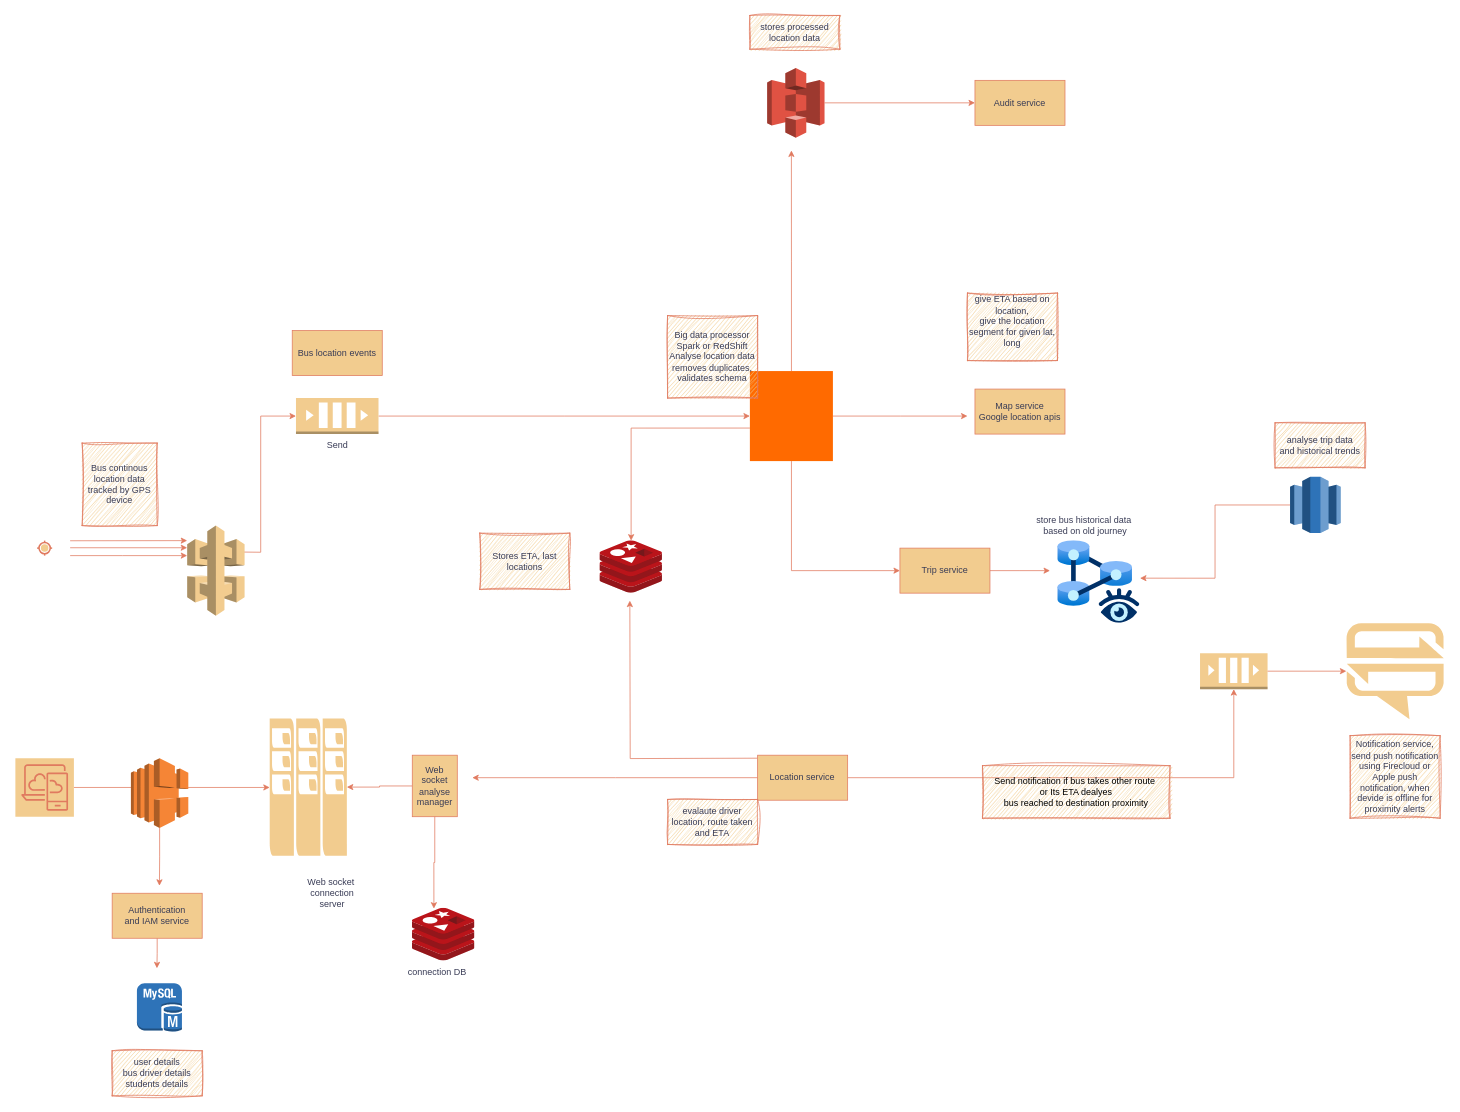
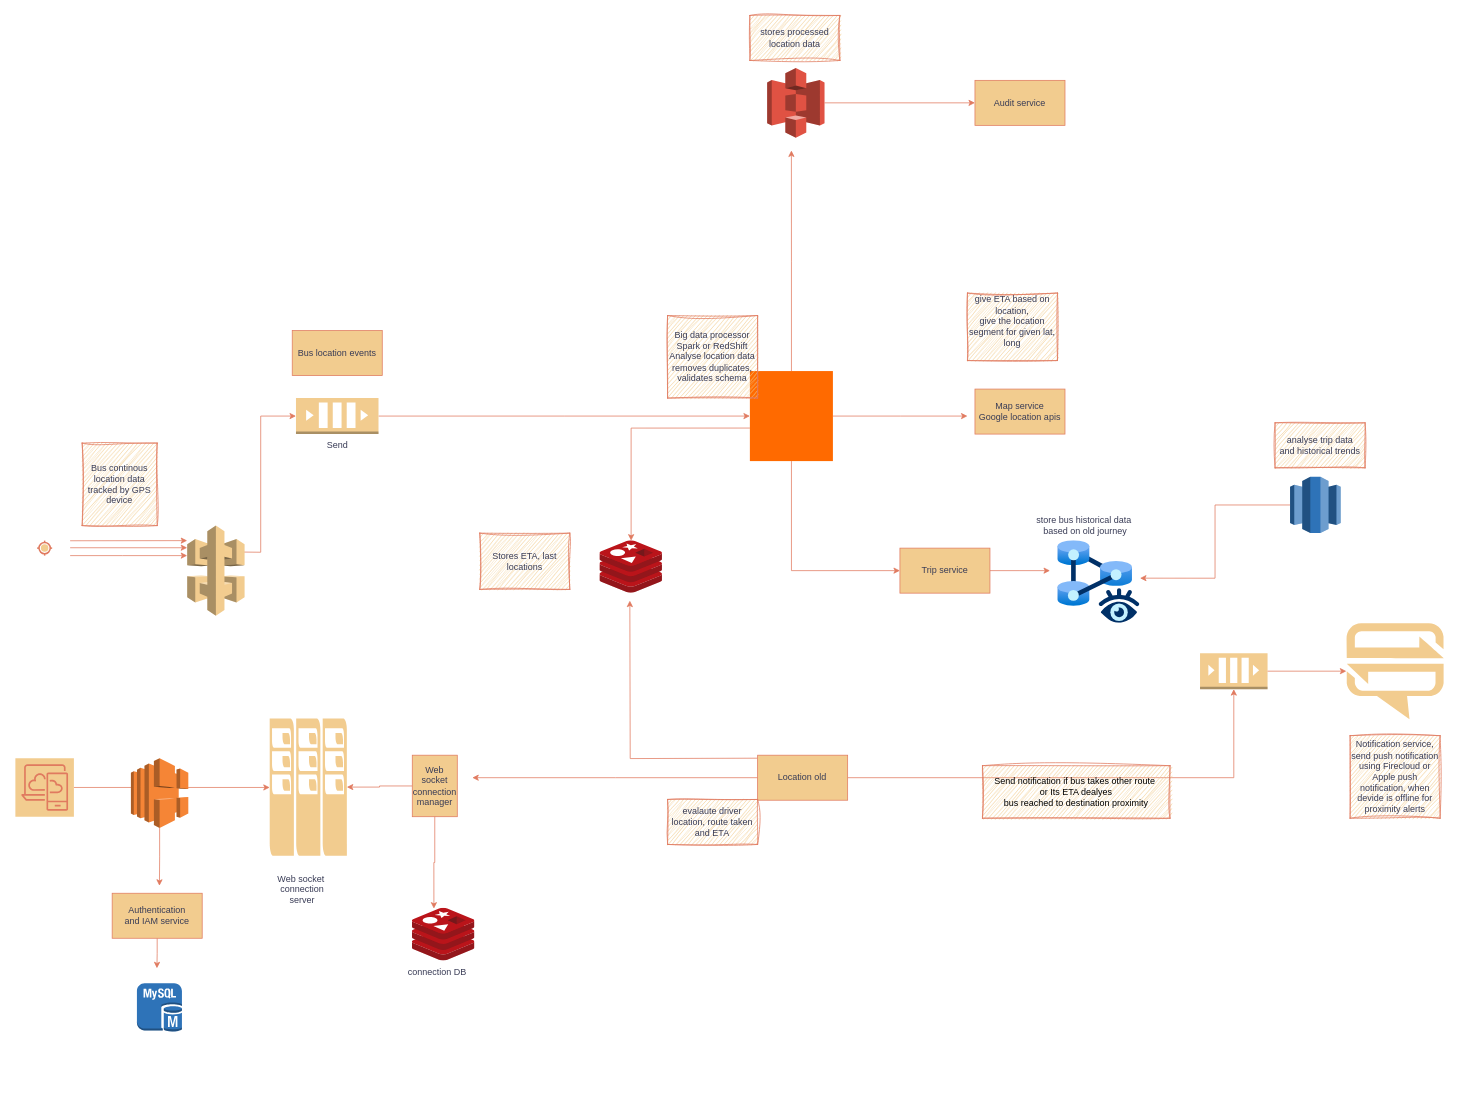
- <mxCell id="48" value="stores processed location data" style="whiteSpace=wrap;html=1;strokeColor=#E07A5F;fontColor=#393C56;fillColor=#F2CC8F;sketch=1;curveFitting=1;jiggle=2;" parent="1" vertex="1"><mxGeometry x="999" y="20" width="120" height="45" as="geometry" /></mxCell>
+ <mxCell id="48" value="stores processed location data" style="whiteSpace=wrap;html=1;strokeColor=#E07A5F;fontColor=#393C56;fillColor=#F2CC8F;sketch=1;curveFitting=1;jiggle=2;" parent="1" vertex="1"><mxGeometry x="999" y="20" width="120" height="60" as="geometry" /></mxCell>
- <mxCell id="34" value="Location service" style="whiteSpace=wrap;html=1;strokeColor=#E07A5F;fontColor=#393C56;fillColor=#F2CC8F;" parent="1" vertex="1"><mxGeometry x="1009.33" y="1006" width="120" height="60" as="geometry" /></mxCell>
+ <mxCell id="34" value="Location old" style="whiteSpace=wrap;html=1;strokeColor=#E07A5F;fontColor=#393C56;fillColor=#F2CC8F;" parent="1" vertex="1"><mxGeometry x="1009.33" y="1006" width="120" height="60" as="geometry" /></mxCell>
- <mxCell id="24" value="Web socket analyse manager" style="whiteSpace=wrap;html=1;labelBackgroundColor=none;fillColor=#F2CC8F;strokeColor=#E07A5F;fontColor=#393C56;" parent="1" vertex="1"><mxGeometry x="549" y="1006" width="60" height="82" as="geometry" /></mxCell>
+ <mxCell id="24" value="Web socket connection manager" style="whiteSpace=wrap;html=1;labelBackgroundColor=none;fillColor=#F2CC8F;strokeColor=#E07A5F;fontColor=#393C56;" parent="1" vertex="1"><mxGeometry x="549" y="1006" width="60" height="82" as="geometry" /></mxCell>
- <mxCell id="18" value="Web socket&amp;nbsp;&lt;div&gt;connection&lt;div&gt;server&lt;/div&gt;&lt;/div&gt;" style="text;html=1;align=center;verticalAlign=middle;resizable=0;points=[];autosize=1;strokeColor=none;fillColor=none;labelBackgroundColor=none;fontColor=#393C56;" parent="1" vertex="1"><mxGeometry x="396.8" y="1160" width="90" height="60" as="geometry" /></mxCell>
+ <mxCell id="18" value="Web socket&amp;nbsp;&lt;div&gt;connection&lt;div&gt;server&lt;/div&gt;&lt;/div&gt;" style="text;html=1;align=center;verticalAlign=middle;resizable=0;points=[];autosize=1;strokeColor=none;fillColor=none;labelBackgroundColor=none;fontColor=#393C56;" parent="1" vertex="1"><mxGeometry x="356.8" y="1155" width="90" height="60" as="geometry" /></mxCell>
- <mxCell id="57" value="user details&lt;div&gt;bus driver details&lt;/div&gt;&lt;div&gt;students details&lt;/div&gt;" style="whiteSpace=wrap;html=1;strokeColor=#E07A5F;fontColor=#393C56;fillColor=#F2CC8F;sketch=1;curveFitting=1;jiggle=2;" parent="1" vertex="1"><mxGeometry x="149" y="1400" width="120" height="60" as="geometry" /></mxCell>
